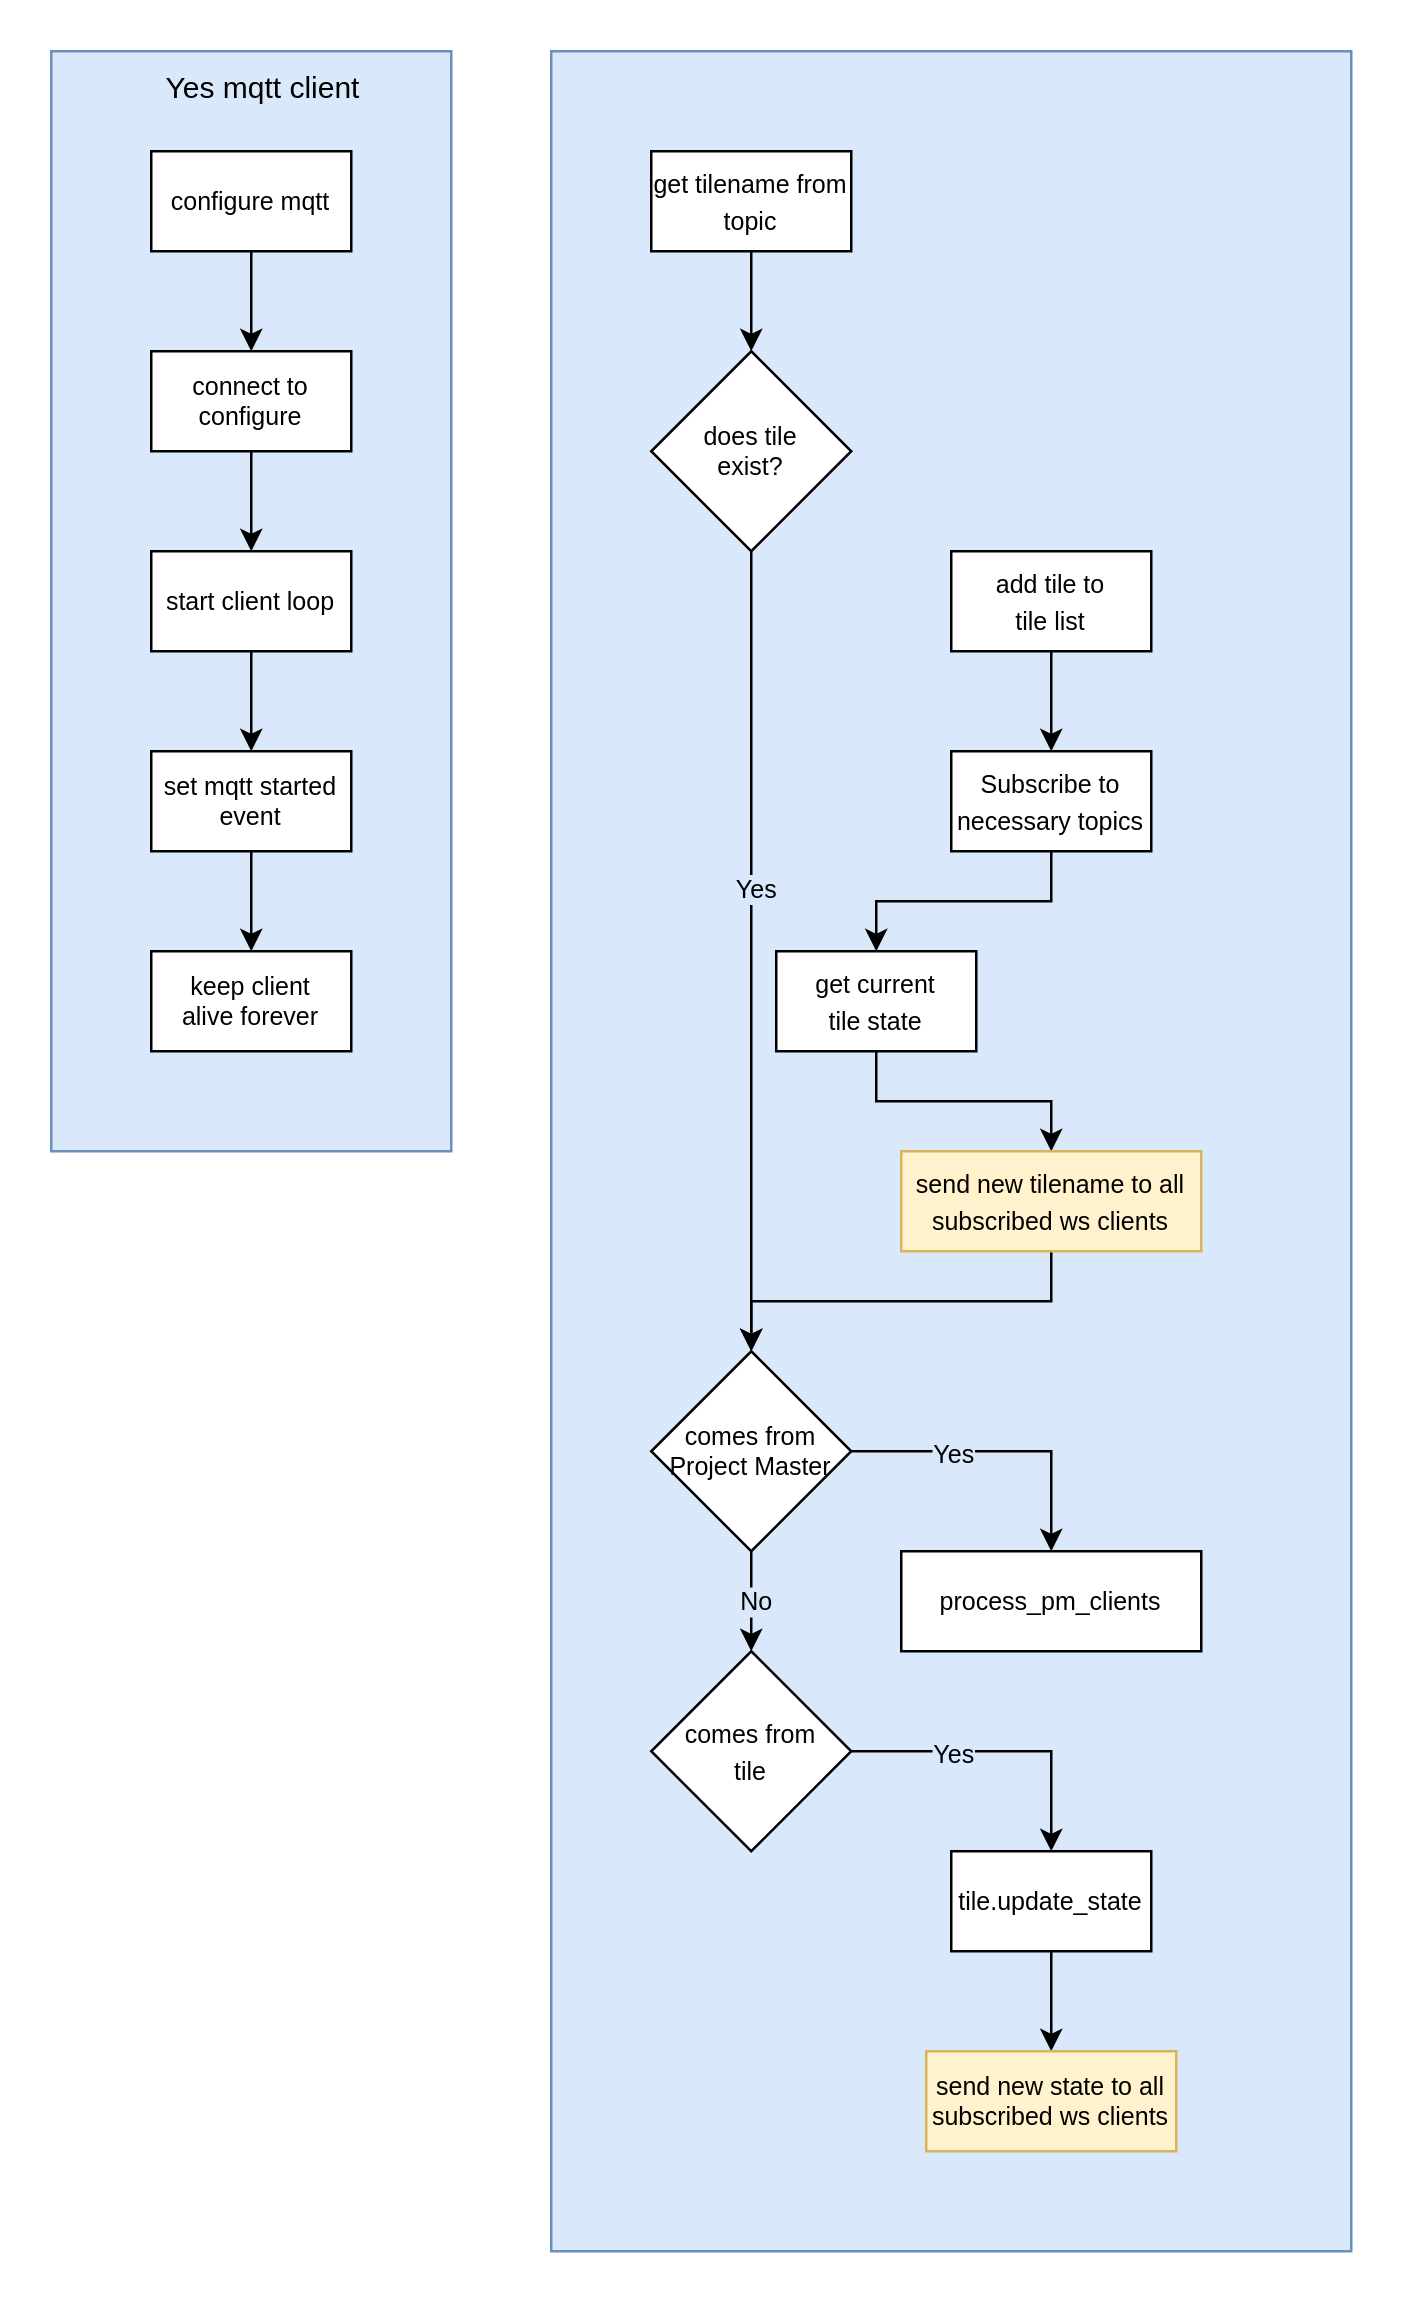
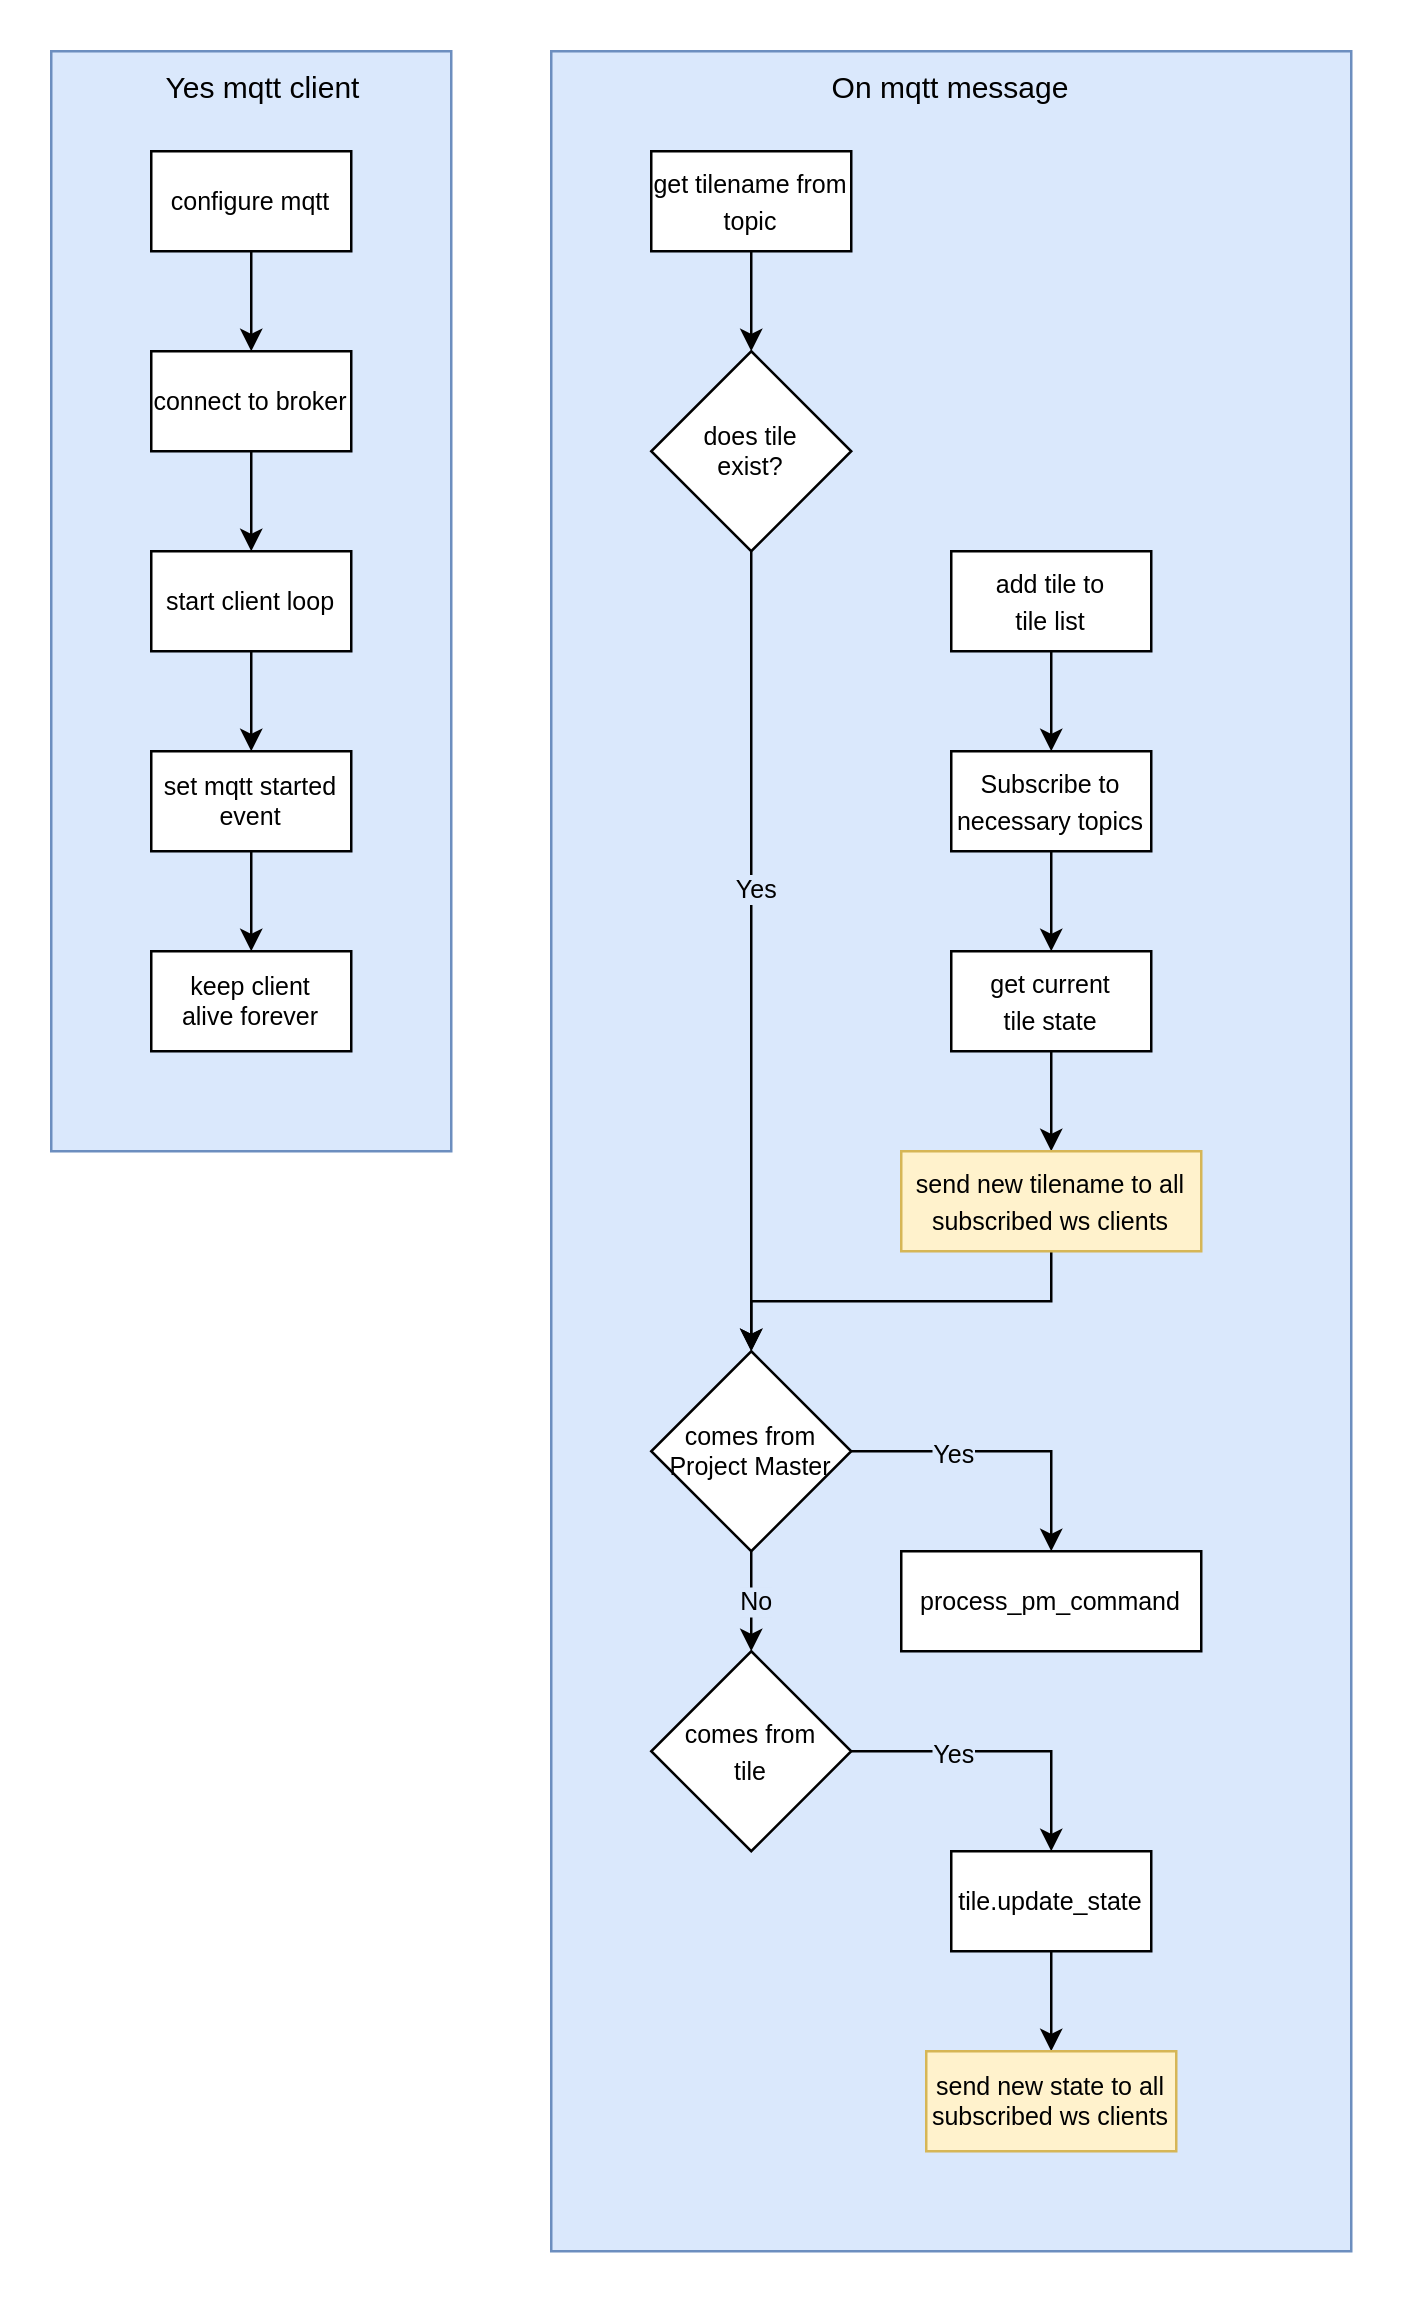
+ <mxCell id="39" value="On mqtt message" style="text;html=1;strokeColor=none;fillColor=none;align=center;verticalAlign=middle;whiteSpace=wrap;rounded=0;" vertex="1" parent="1"><mxGeometry x="325" y="20" width="110" height="30" as="geometry" /></mxCell>
- <mxCell id="7" value="connect to configure" style="rounded=0;whiteSpace=wrap;html=1;fontSize=10;" vertex="1" parent="1"><mxGeometry x="60" y="140" width="80" height="40" as="geometry" /></mxCell>
+ <mxCell id="7" value="connect to broker" style="rounded=0;whiteSpace=wrap;html=1;fontSize=10;" vertex="1" parent="1"><mxGeometry x="60" y="140" width="80" height="40" as="geometry" /></mxCell>
- <mxCell id="36" value="&lt;span style=&quot;font-size: 10px;&quot;&gt;get current &lt;br&gt;tile state&lt;/span&gt;" style="rounded=0;whiteSpace=wrap;html=1;" vertex="1" parent="1"><mxGeometry x="310" y="380" width="80" height="40" as="geometry" /></mxCell>
+ <mxCell id="36" value="&lt;span style=&quot;font-size: 10px;&quot;&gt;get current &lt;br&gt;tile state&lt;/span&gt;" style="rounded=0;whiteSpace=wrap;html=1;" vertex="1" parent="1"><mxGeometry x="380" y="380" width="80" height="40" as="geometry" /></mxCell>
- <mxCell id="26" value="process_pm_clients" style="rounded=0;whiteSpace=wrap;html=1;fontSize=10;" vertex="1" parent="1"><mxGeometry x="360" y="620" width="120" height="40" as="geometry" /></mxCell>
+ <mxCell id="26" value="process_pm_command" style="rounded=0;whiteSpace=wrap;html=1;fontSize=10;" vertex="1" parent="1"><mxGeometry x="360" y="620" width="120" height="40" as="geometry" /></mxCell>
